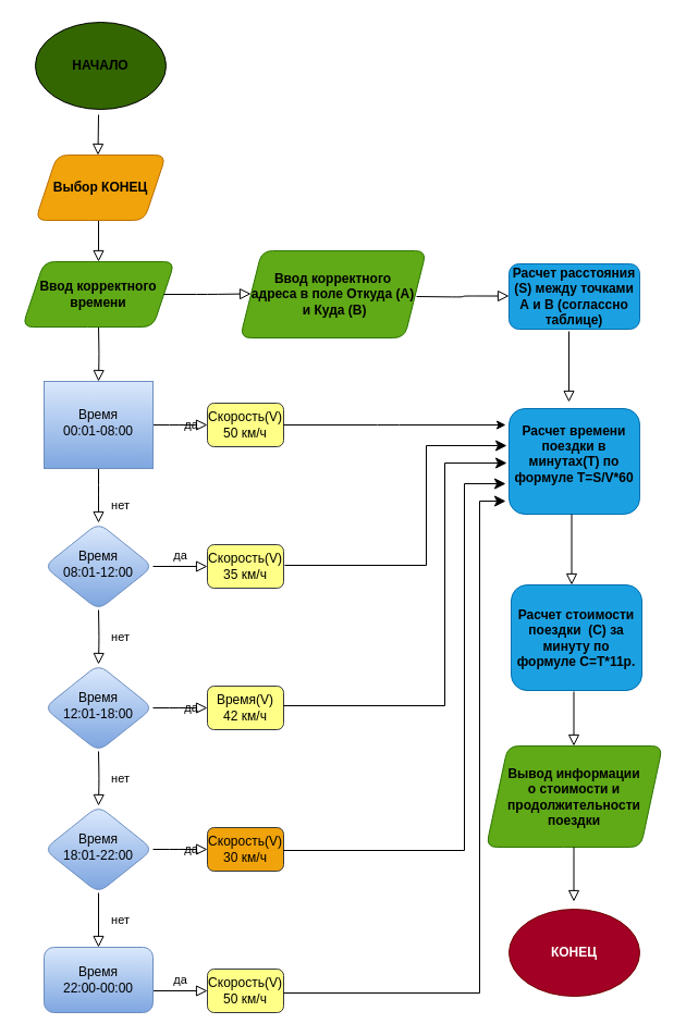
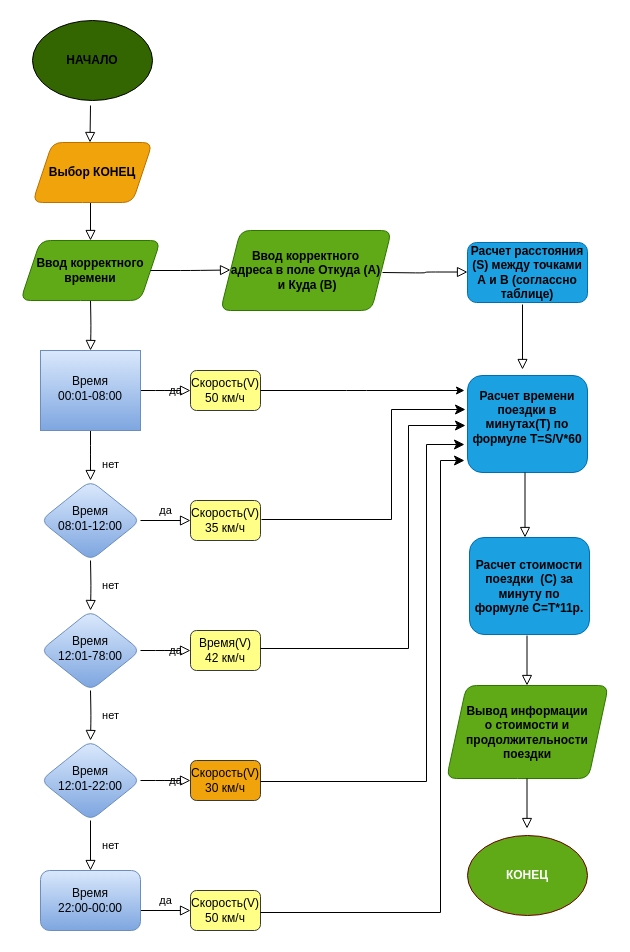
- <mxCell id="14" value="Время &lt;br&gt;12:01-18:00" style="rhombus;whiteSpace=wrap;html=1;shadow=0;fontFamily=Helvetica;fontSize=12;align=center;strokeWidth=1;spacing=6;spacingTop=-4;fillColor=#dae8fc;gradientColor=#7ea6e0;strokeColor=#6c8ebf;rounded=1;" vertex="1" parent="1"><mxGeometry x="40" y="610" width="100" height="80" as="geometry" /></mxCell>
+ <mxCell id="14" value="Время &lt;br&gt;12:01-78:00" style="rhombus;whiteSpace=wrap;html=1;shadow=0;fontFamily=Helvetica;fontSize=12;align=center;strokeWidth=1;spacing=6;spacingTop=-4;fillColor=#dae8fc;gradientColor=#7ea6e0;strokeColor=#6c8ebf;rounded=1;" vertex="1" parent="1"><mxGeometry x="40" y="610" width="100" height="80" as="geometry" /></mxCell>
- <mxCell id="18" value="Время &lt;br&gt;18:01-22:00" style="rhombus;whiteSpace=wrap;html=1;shadow=0;fontFamily=Helvetica;fontSize=12;align=center;strokeWidth=1;spacing=6;spacingTop=-4;fillColor=#dae8fc;gradientColor=#7ea6e0;strokeColor=#6c8ebf;rounded=1;" vertex="1" parent="1"><mxGeometry x="40" y="740" width="100" height="80" as="geometry" /></mxCell>
+ <mxCell id="18" value="Время &lt;br&gt;12:01-22:00" style="rhombus;whiteSpace=wrap;html=1;shadow=0;fontFamily=Helvetica;fontSize=12;align=center;strokeWidth=1;spacing=6;spacingTop=-4;fillColor=#dae8fc;gradientColor=#7ea6e0;strokeColor=#6c8ebf;rounded=1;" vertex="1" parent="1"><mxGeometry x="40" y="740" width="100" height="80" as="geometry" /></mxCell>
- <mxCell id="39" value="КОНЕЦ" style="ellipse;whiteSpace=wrap;html=1;rounded=1;shadow=0;glass=0;sketch=0;fillStyle=auto;fontColor=#ffffff;fillColor=#a20025;fontStyle=1;strokeColor=#6F0000;" vertex="1" parent="1"><mxGeometry x="467" y="835" width="120" height="80" as="geometry" /></mxCell>
+ <mxCell id="39" value="КОНЕЦ" style="ellipse;whiteSpace=wrap;html=1;rounded=1;shadow=0;glass=0;sketch=0;fillStyle=auto;fontColor=#ffffff;fillColor=#60a917;fontStyle=1;strokeColor=#6F0000;" vertex="1" parent="1"><mxGeometry x="467" y="835" width="120" height="80" as="geometry" /></mxCell>
